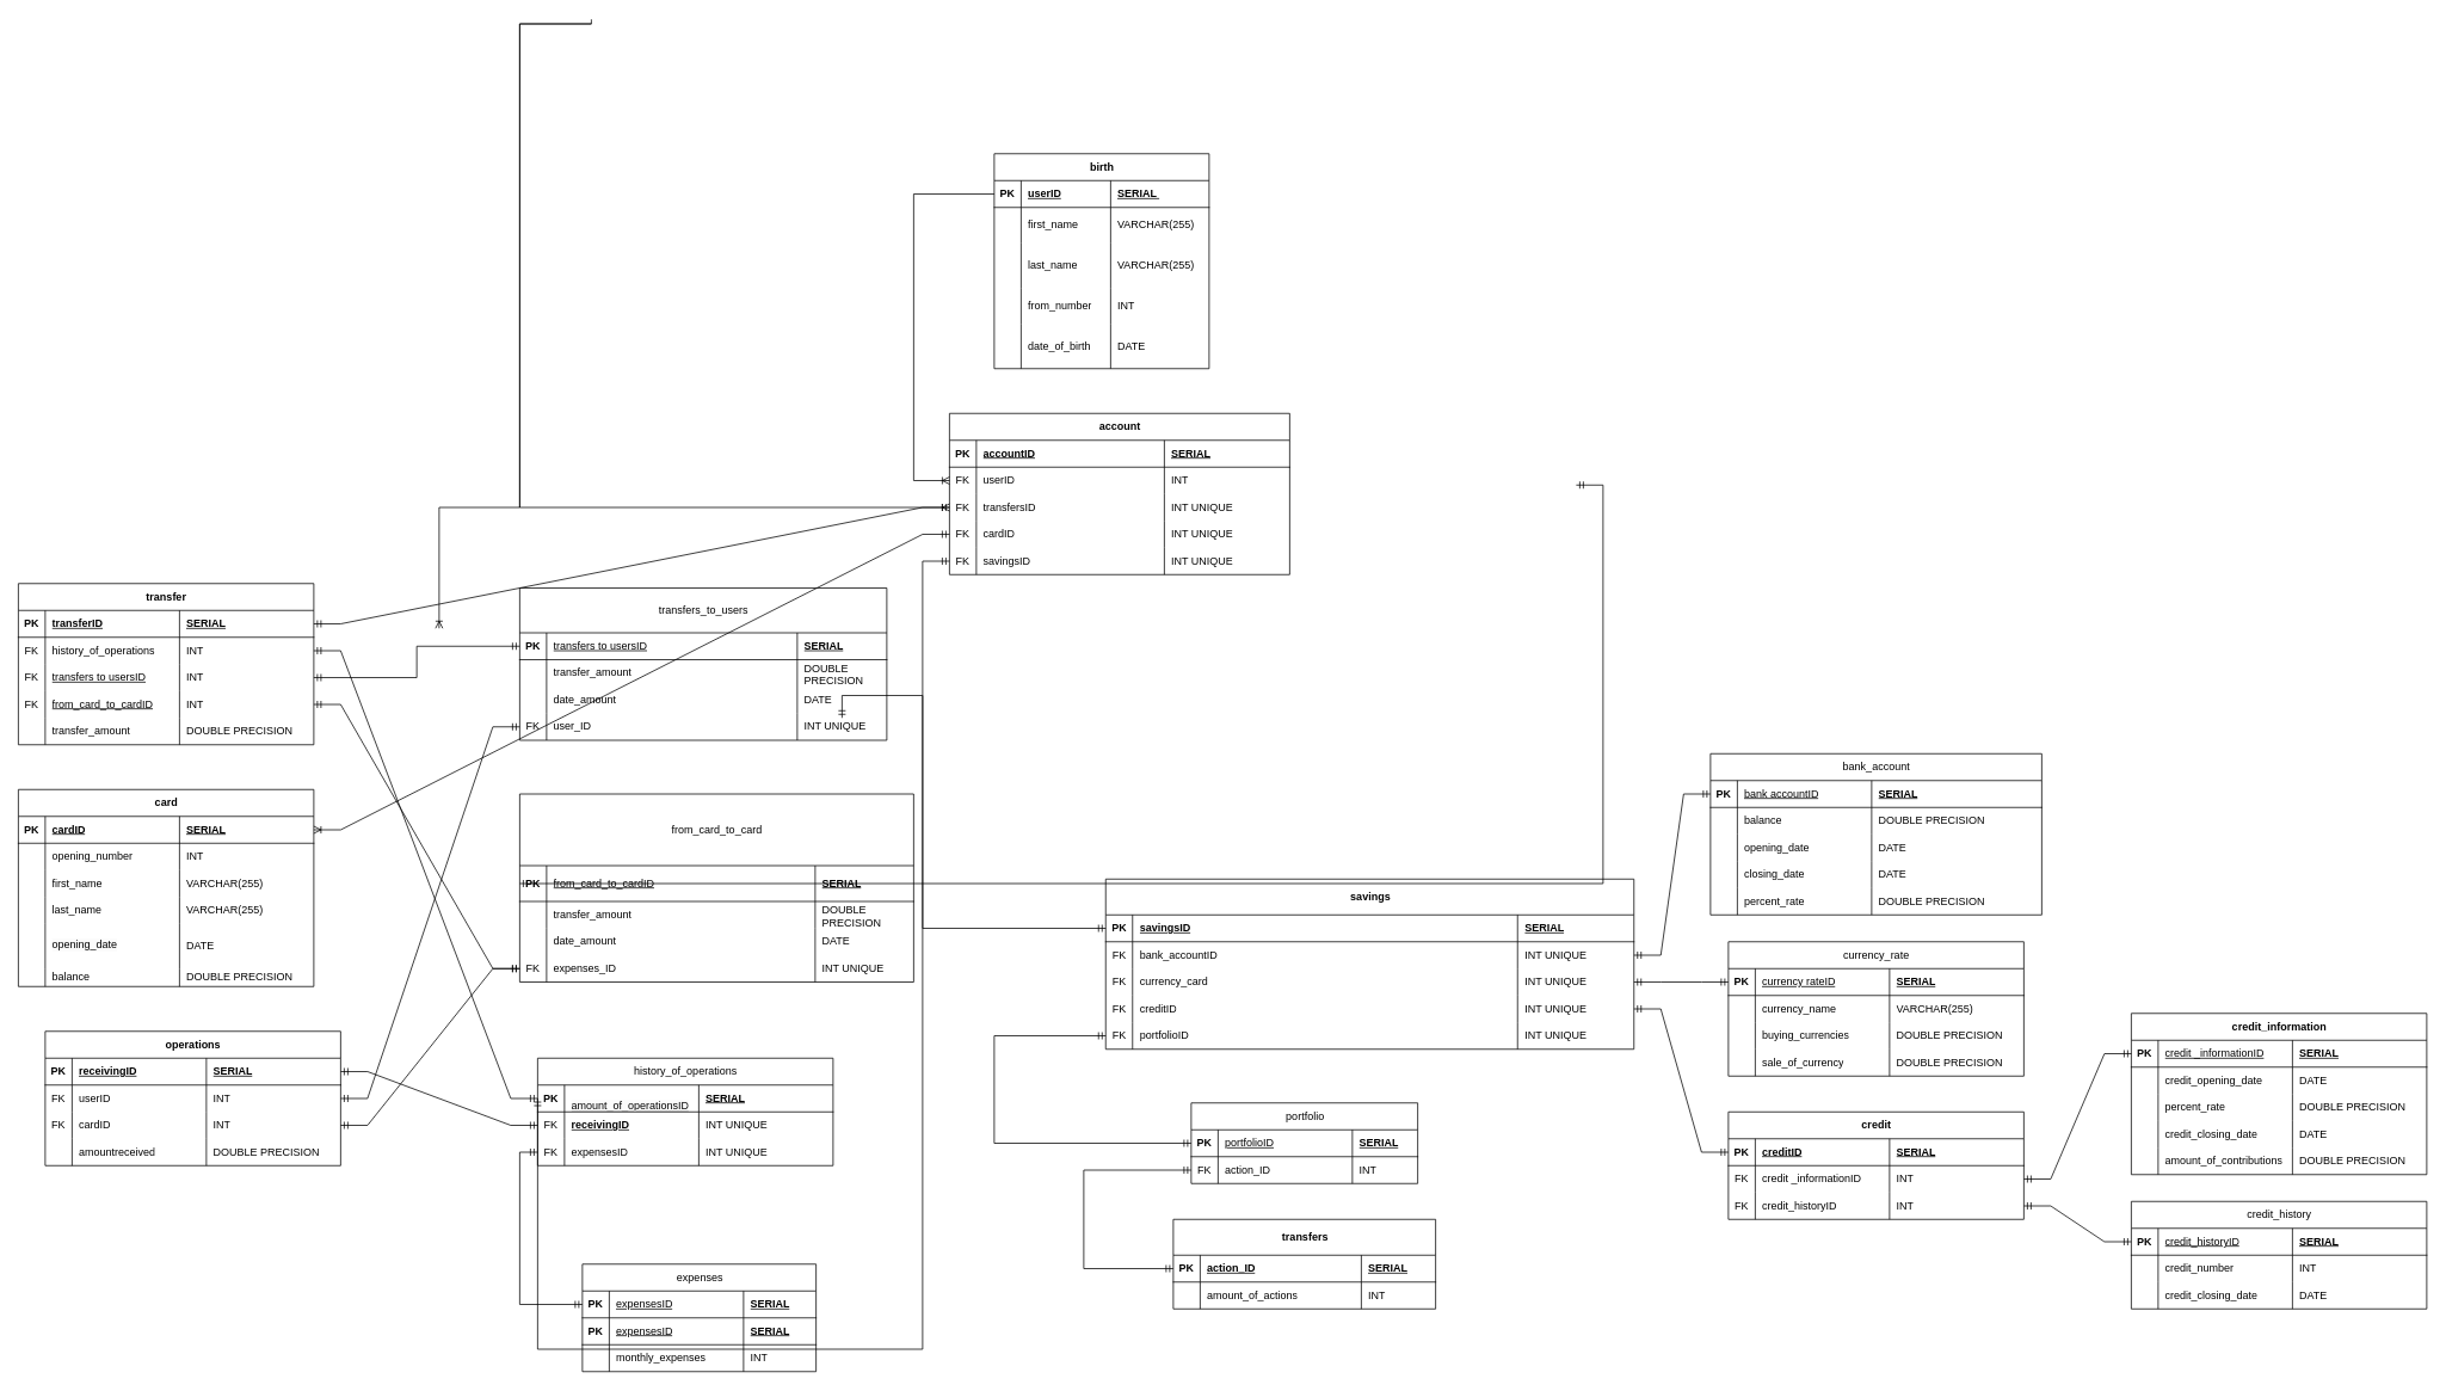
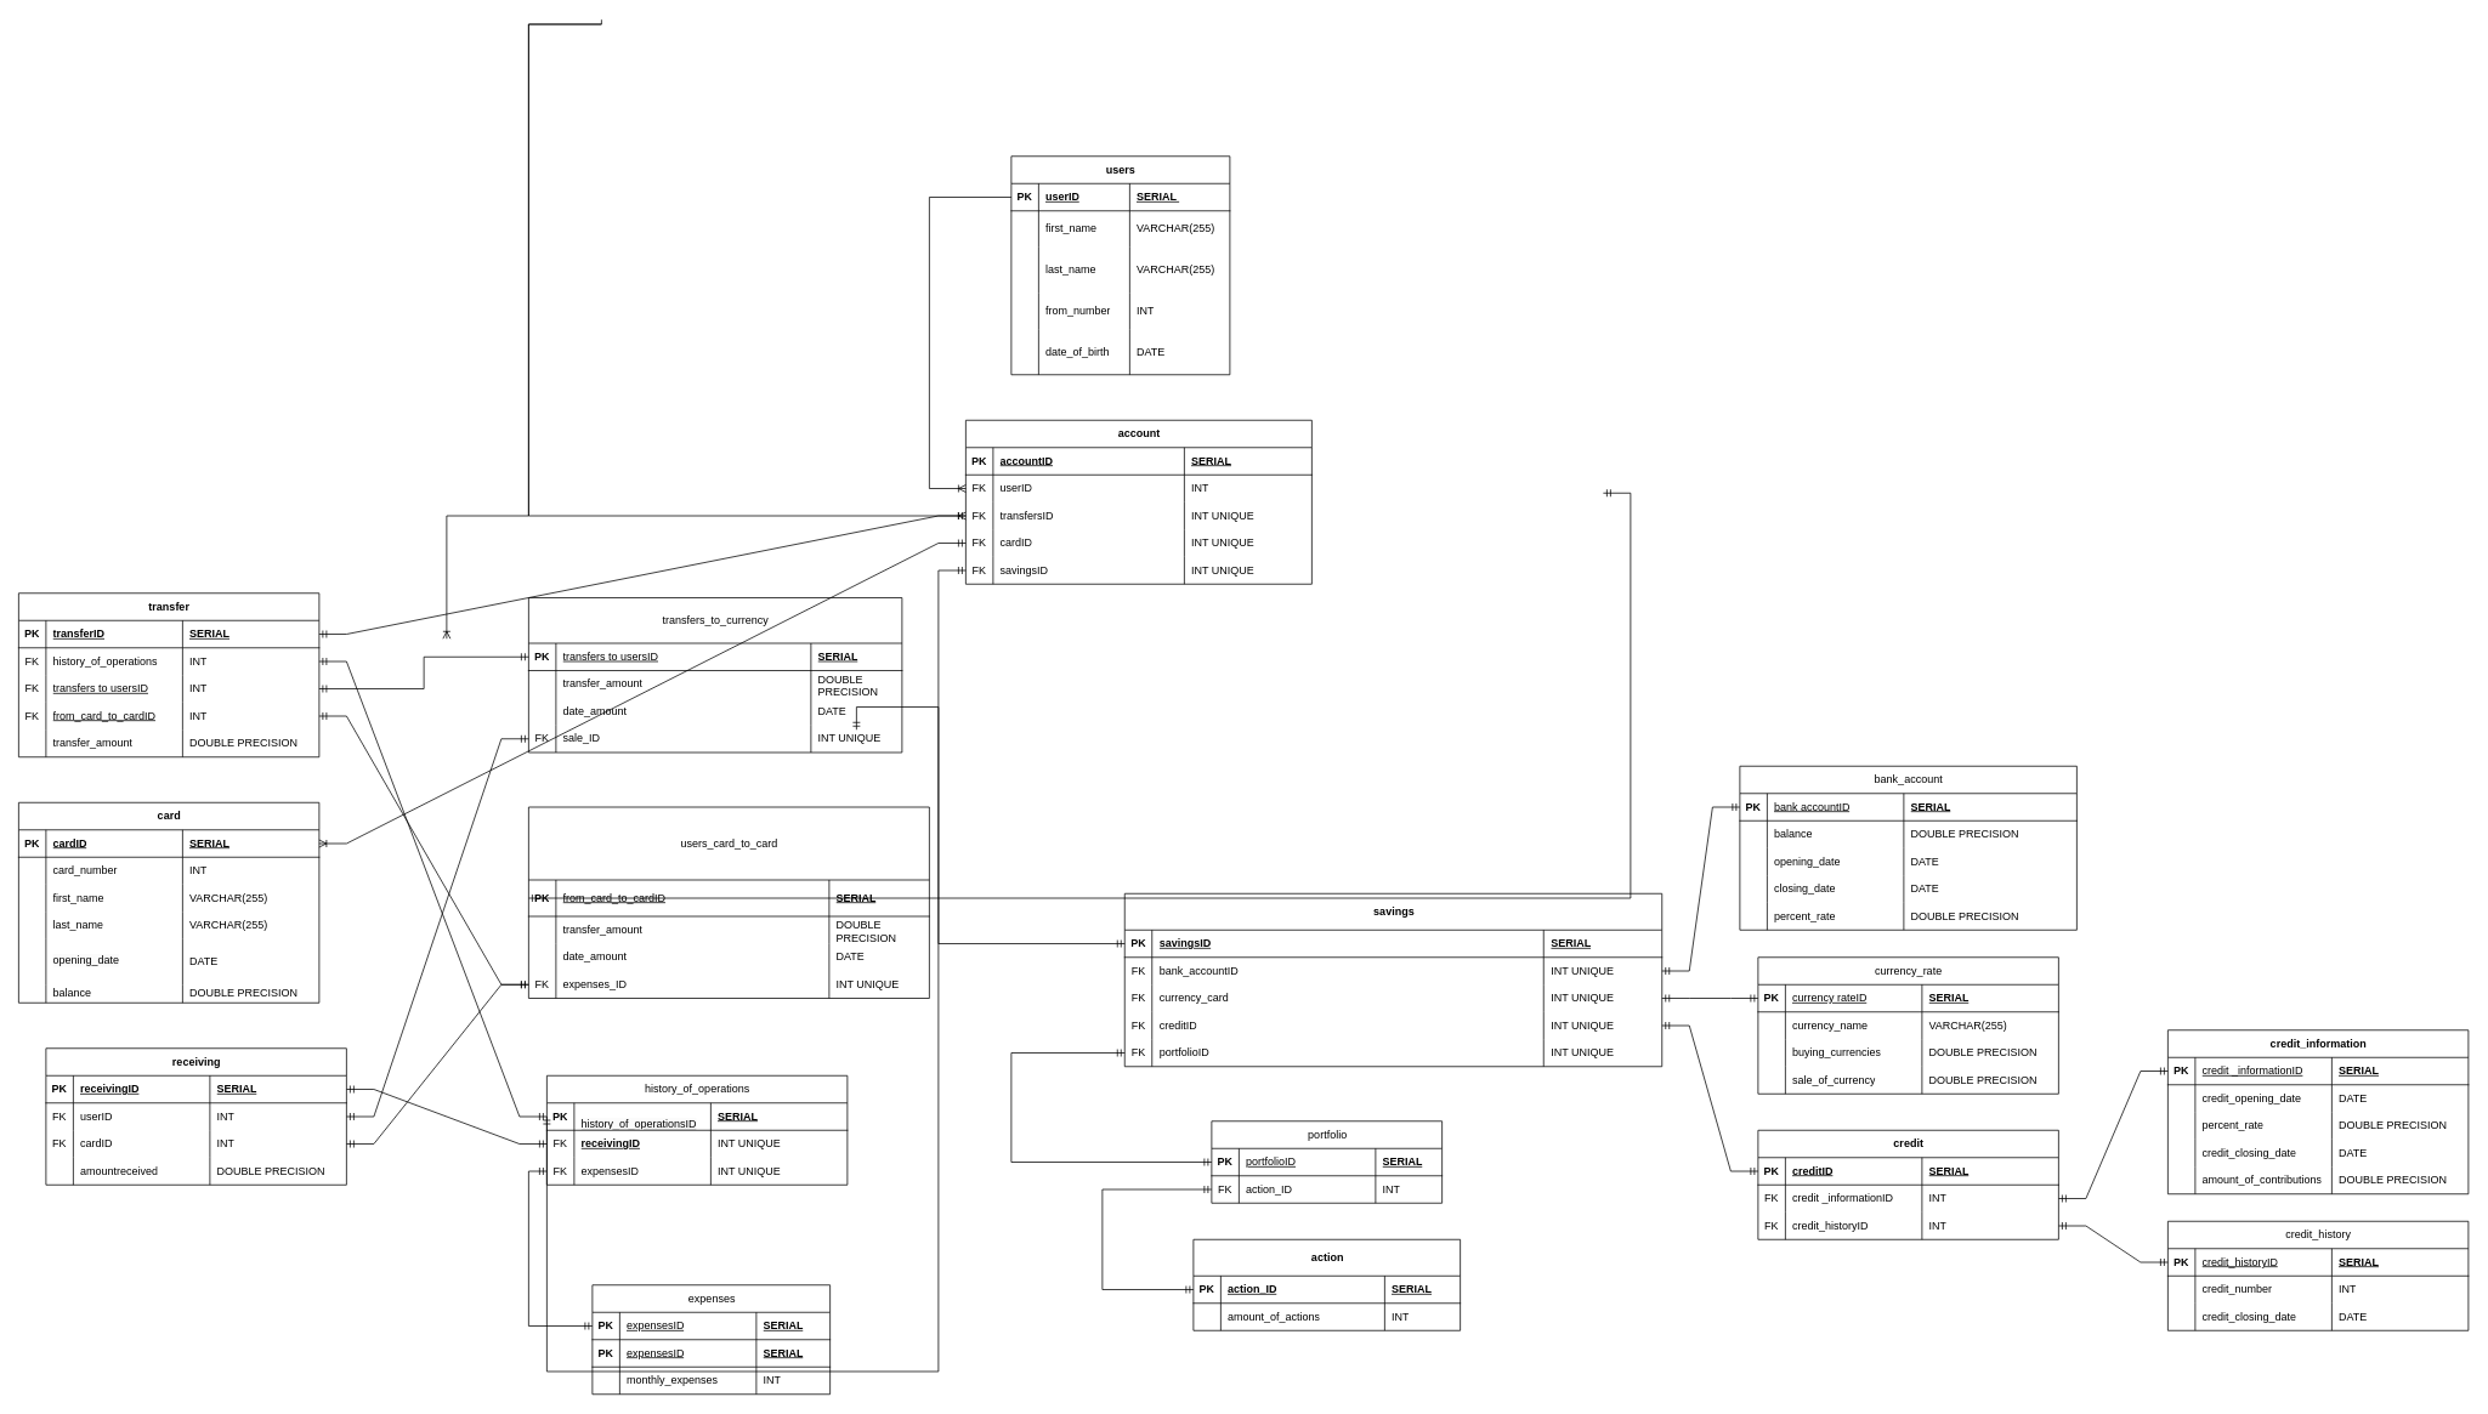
- <mxCell id="2" value="birth" style="shape=table;startSize=30;container=1;collapsible=1;childLayout=tableLayout;fixedRows=1;rowLines=0;fontStyle=1;align=center;resizeLast=1;html=1;" parent="1" vertex="1"><mxGeometry x="1110" y="171" width="240" height="240" as="geometry" /></mxCell>
+ <mxCell id="2" value="users" style="shape=table;startSize=30;container=1;collapsible=1;childLayout=tableLayout;fixedRows=1;rowLines=0;fontStyle=1;align=center;resizeLast=1;html=1;" parent="1" vertex="1"><mxGeometry x="1110" y="171" width="240" height="240" as="geometry" /></mxCell>
- <mxCell id="61" value="&lt;span style=&quot;font-weight: 400; text-align: left; text-wrap: wrap;&quot;&gt;transfers_to_users&lt;/span&gt;" style="shape=table;startSize=50;container=1;collapsible=1;childLayout=tableLayout;fixedRows=1;rowLines=0;fontStyle=1;align=center;resizeLast=1;html=1;" parent="1" vertex="1"><mxGeometry x="580" y="656" width="410" height="170" as="geometry" /></mxCell>
+ <mxCell id="61" value="&lt;span style=&quot;font-weight: 400; text-align: left; text-wrap: wrap;&quot;&gt;transfers_to_currency&lt;/span&gt;" style="shape=table;startSize=50;container=1;collapsible=1;childLayout=tableLayout;fixedRows=1;rowLines=0;fontStyle=1;align=center;resizeLast=1;html=1;" parent="1" vertex="1"><mxGeometry x="580" y="656" width="410" height="170" as="geometry" /></mxCell>
- <mxCell id="76" value="user_ID" style="shape=partialRectangle;connectable=0;fillColor=none;top=0;left=0;bottom=0;right=0;align=left;spacingLeft=6;overflow=hidden;whiteSpace=wrap;html=1;" parent="74" vertex="1"><mxGeometry x="30" width="280" height="30" as="geometry"><mxRectangle width="280" height="30" as="alternateBounds" /></mxGeometry></mxCell>
+ <mxCell id="76" value="sale_ID" style="shape=partialRectangle;connectable=0;fillColor=none;top=0;left=0;bottom=0;right=0;align=left;spacingLeft=6;overflow=hidden;whiteSpace=wrap;html=1;" parent="74" vertex="1"><mxGeometry x="30" width="280" height="30" as="geometry"><mxRectangle width="280" height="30" as="alternateBounds" /></mxGeometry></mxCell>
- <mxCell id="44" value="&lt;span style=&quot;font-weight: 400; text-align: left; text-wrap: wrap;&quot;&gt;from_card_to_card&lt;/span&gt;" style="shape=table;startSize=80;container=1;collapsible=1;childLayout=tableLayout;fixedRows=1;rowLines=0;fontStyle=1;align=center;resizeLast=1;html=1;" parent="1" vertex="1"><mxGeometry x="580" y="886" width="440" height="210" as="geometry" /></mxCell>
+ <mxCell id="44" value="&lt;span style=&quot;font-weight: 400; text-align: left; text-wrap: wrap;&quot;&gt;users_card_to_card&lt;/span&gt;" style="shape=table;startSize=80;container=1;collapsible=1;childLayout=tableLayout;fixedRows=1;rowLines=0;fontStyle=1;align=center;resizeLast=1;html=1;" parent="1" vertex="1"><mxGeometry x="580" y="886" width="440" height="210" as="geometry" /></mxCell>
- <mxCell id="256" value="opening_number" style="shape=partialRectangle;connectable=0;fillColor=none;top=0;left=0;bottom=0;right=0;align=left;spacingLeft=6;overflow=hidden;whiteSpace=wrap;html=1;" parent="254" vertex="1"><mxGeometry x="30" width="150" height="30" as="geometry"><mxRectangle width="150" height="30" as="alternateBounds" /></mxGeometry></mxCell>
+ <mxCell id="256" value="card_number" style="shape=partialRectangle;connectable=0;fillColor=none;top=0;left=0;bottom=0;right=0;align=left;spacingLeft=6;overflow=hidden;whiteSpace=wrap;html=1;" parent="254" vertex="1"><mxGeometry x="30" width="150" height="30" as="geometry"><mxRectangle width="150" height="30" as="alternateBounds" /></mxGeometry></mxCell>
- <mxCell id="293" value="operations" style="shape=table;startSize=30;container=1;collapsible=1;childLayout=tableLayout;fixedRows=1;rowLines=0;fontStyle=1;align=center;resizeLast=1;html=1;" parent="1" vertex="1"><mxGeometry x="50" y="1151" width="330" height="150" as="geometry" /></mxCell>
+ <mxCell id="293" value="receiving" style="shape=table;startSize=30;container=1;collapsible=1;childLayout=tableLayout;fixedRows=1;rowLines=0;fontStyle=1;align=center;resizeLast=1;html=1;" parent="1" vertex="1"><mxGeometry x="50" y="1151" width="330" height="150" as="geometry" /></mxCell>
- <mxCell id="226" value="&lt;br&gt;&lt;span style=&quot;color: rgb(0, 0, 0); font-family: Helvetica; font-size: 12px; font-style: normal; font-variant-ligatures: normal; font-variant-caps: normal; font-weight: 400; letter-spacing: normal; orphans: 2; text-align: left; text-indent: 0px; text-transform: none; widows: 2; word-spacing: 0px; -webkit-text-stroke-width: 0px; white-space: normal; background-color: rgb(251, 251, 251); text-decoration-thickness: initial; text-decoration-style: initial; text-decoration-color: initial; display: inline !important; float: none;&quot;&gt;amount_of_operationsID&lt;/span&gt;&lt;div&gt;&lt;br/&gt;&lt;/div&gt;" style="shape=partialRectangle;connectable=0;fillColor=none;top=0;left=0;bottom=0;right=0;align=left;spacingLeft=6;fontStyle=5;overflow=hidden;whiteSpace=wrap;html=1;" parent="224" vertex="1"><mxGeometry x="30" width="150" height="30" as="geometry"><mxRectangle width="150" height="30" as="alternateBounds" /></mxGeometry></mxCell>
+ <mxCell id="226" value="&lt;br&gt;&lt;span style=&quot;color: rgb(0, 0, 0); font-family: Helvetica; font-size: 12px; font-style: normal; font-variant-ligatures: normal; font-variant-caps: normal; font-weight: 400; letter-spacing: normal; orphans: 2; text-align: left; text-indent: 0px; text-transform: none; widows: 2; word-spacing: 0px; -webkit-text-stroke-width: 0px; white-space: normal; background-color: rgb(251, 251, 251); text-decoration-thickness: initial; text-decoration-style: initial; text-decoration-color: initial; display: inline !important; float: none;&quot;&gt;history_of_operationsID&lt;/span&gt;&lt;div&gt;&lt;br/&gt;&lt;/div&gt;" style="shape=partialRectangle;connectable=0;fillColor=none;top=0;left=0;bottom=0;right=0;align=left;spacingLeft=6;fontStyle=5;overflow=hidden;whiteSpace=wrap;html=1;" parent="224" vertex="1"><mxGeometry x="30" width="150" height="30" as="geometry"><mxRectangle width="150" height="30" as="alternateBounds" /></mxGeometry></mxCell>
- <mxCell id="146" value="transfers" style="shape=table;startSize=40;container=1;collapsible=1;childLayout=tableLayout;fixedRows=1;rowLines=0;fontStyle=1;align=center;resizeLast=1;html=1;" parent="1" vertex="1"><mxGeometry x="1310" y="1361" width="293" height="100" as="geometry" /></mxCell>
+ <mxCell id="146" value="action" style="shape=table;startSize=40;container=1;collapsible=1;childLayout=tableLayout;fixedRows=1;rowLines=0;fontStyle=1;align=center;resizeLast=1;html=1;" parent="1" vertex="1"><mxGeometry x="1310" y="1361" width="293" height="100" as="geometry" /></mxCell>
